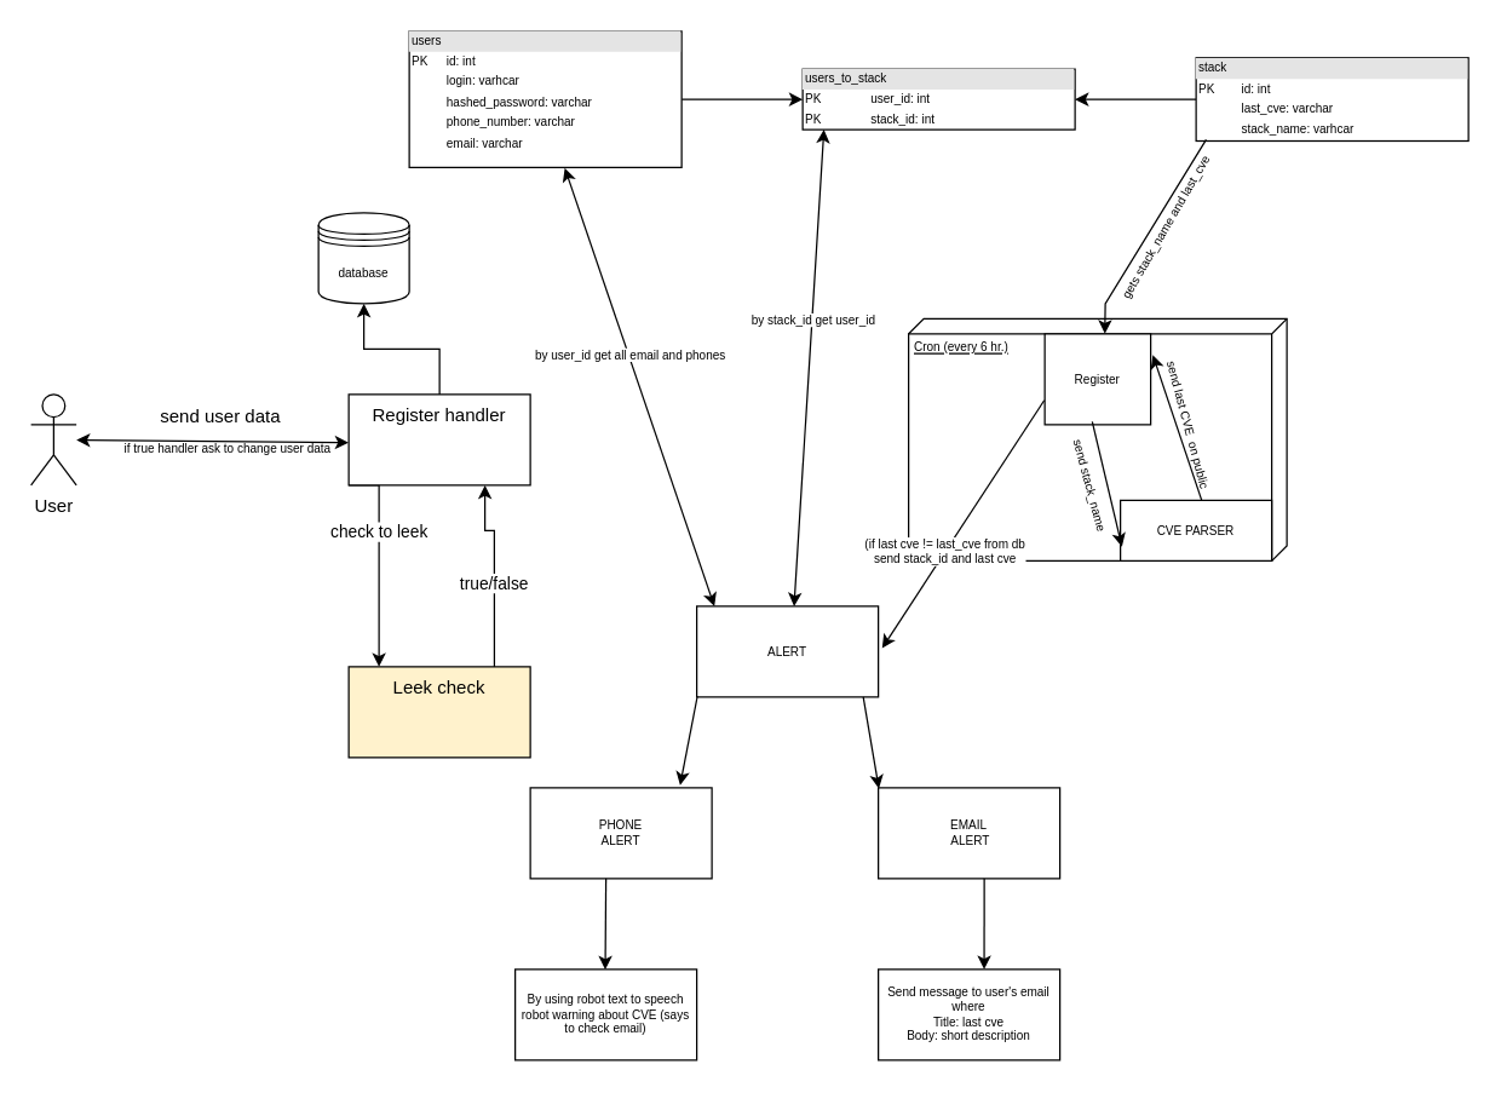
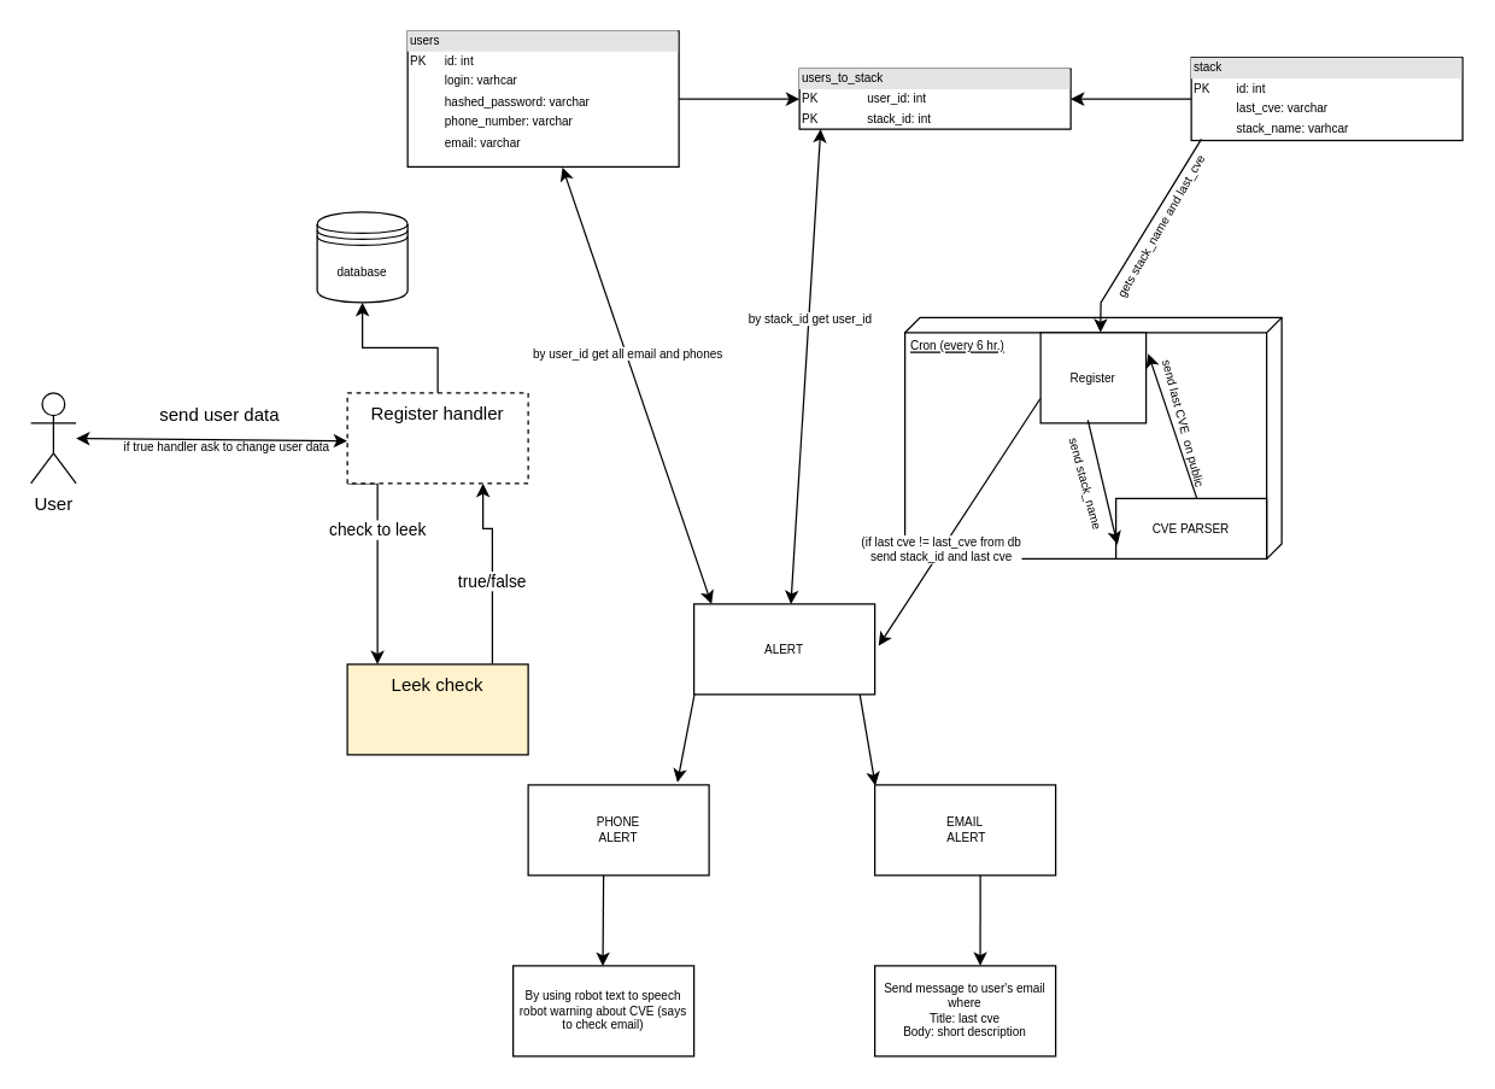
- <mxCell id="6" value="Register handler" style="whiteSpace=wrap;html=1;verticalAlign=top;" vertex="1" parent="1"><mxGeometry x="230" y="260" width="120" height="60" as="geometry" /></mxCell>
+ <mxCell id="6" value="Register handler" style="whiteSpace=wrap;html=1;verticalAlign=top;dashed=1;" vertex="1" parent="1"><mxGeometry x="230" y="260" width="120" height="60" as="geometry" /></mxCell>
